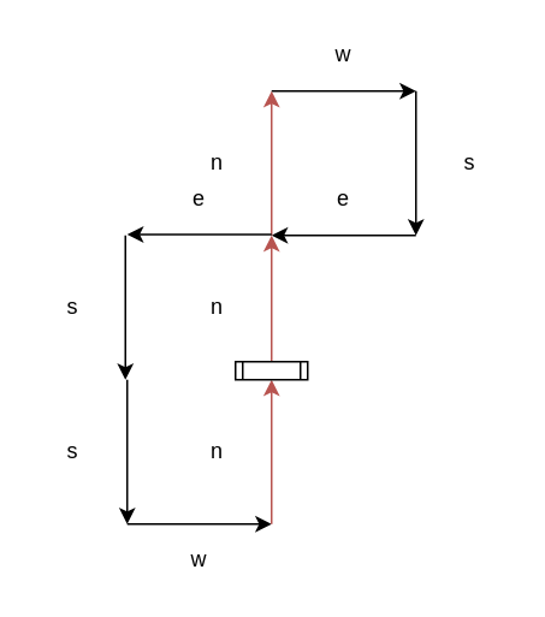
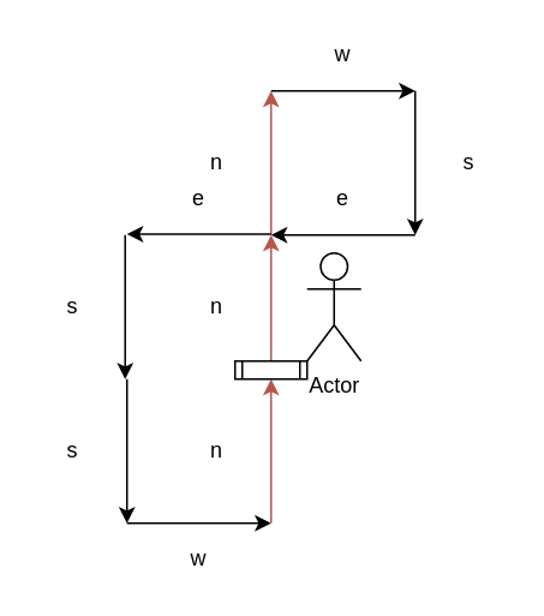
+ <mxCell id="18" value="Actor" style="shape=umlActor;verticalLabelPosition=bottom;labelBackgroundColor=#ffffff;verticalAlign=top;html=1;outlineConnect=0;" parent="1" vertex="1"><mxGeometry x="170" y="140" width="30" height="60" as="geometry" /></mxCell>
